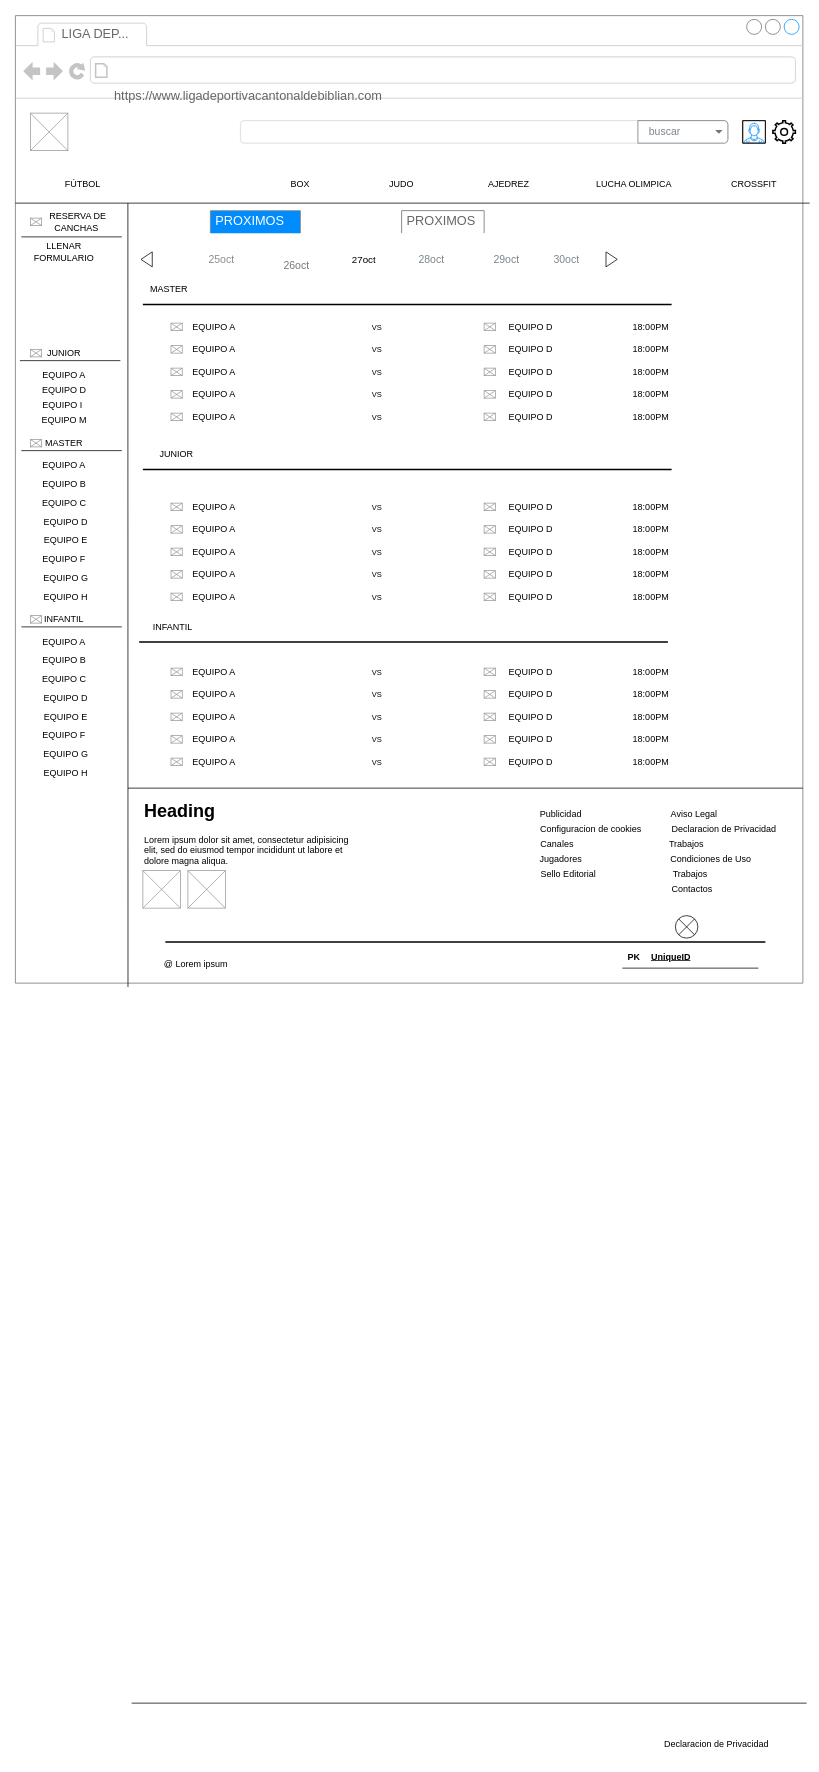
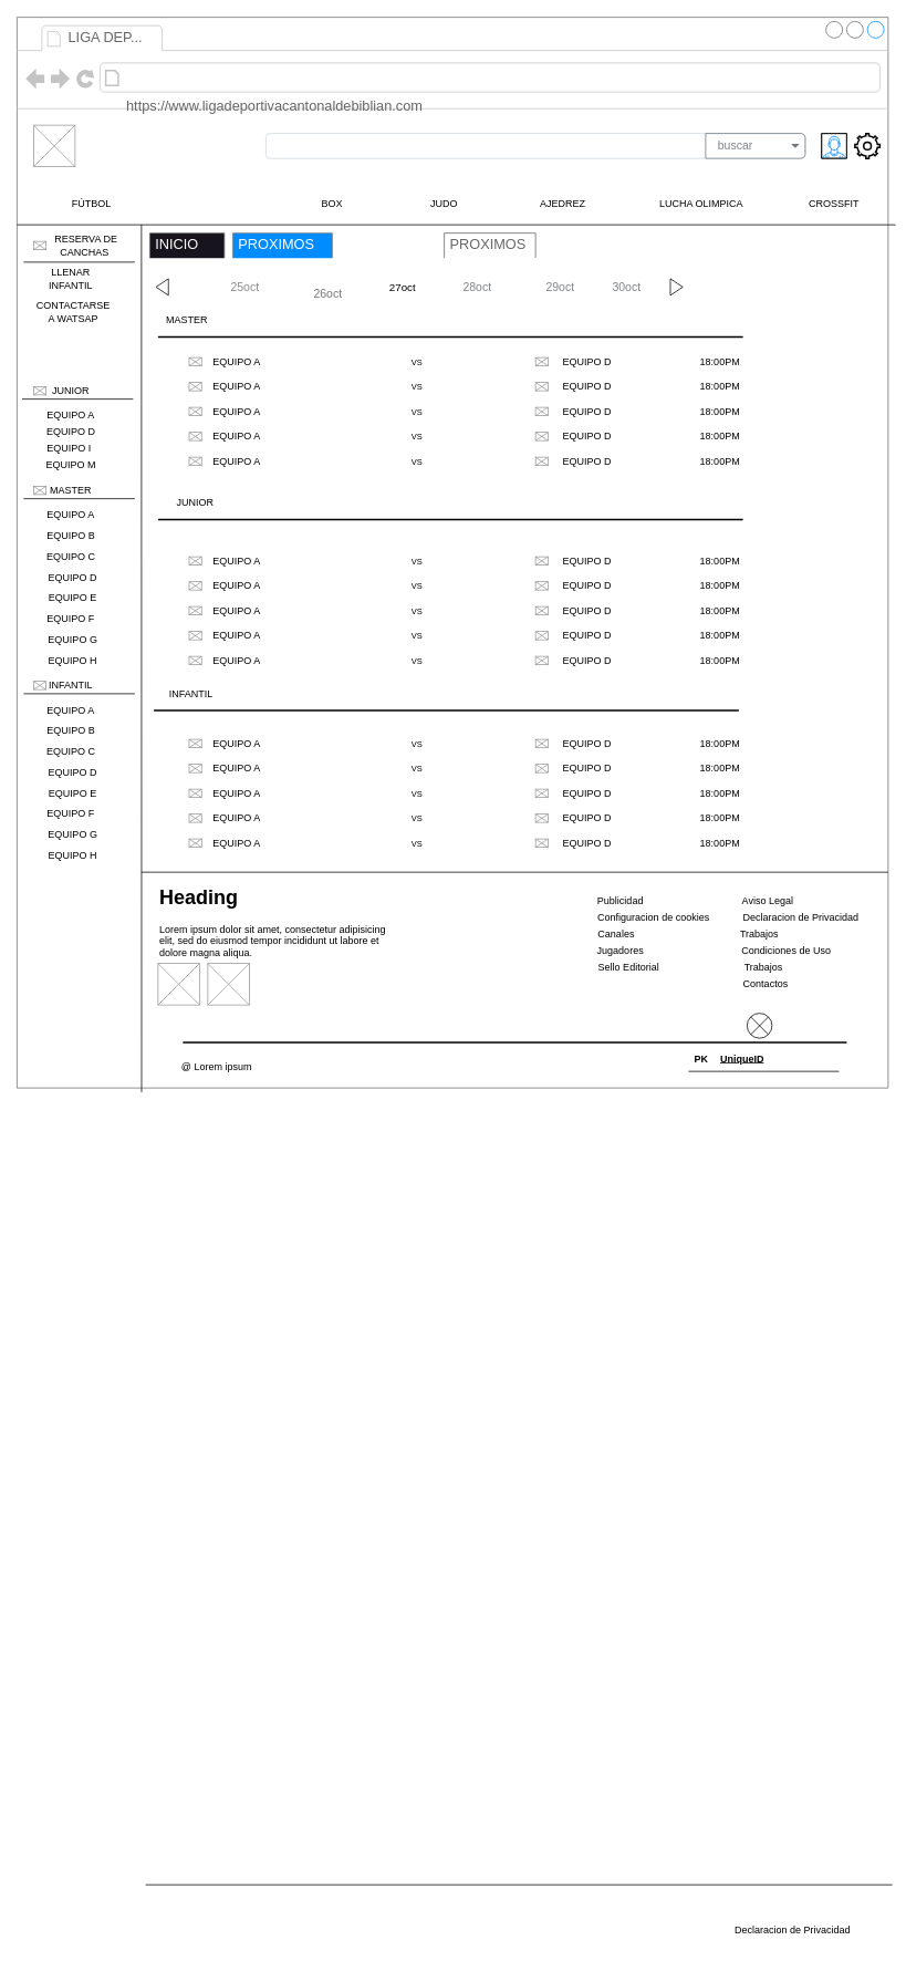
+ <mxCell id="27" value="INICIO" style="strokeWidth=1;shadow=0;dashed=0;align=center;html=1;shape=mxgraph.mockup.forms.uRect;fontSize=17;fontColor=#ffffff;align=left;spacingLeft=5;strokeColor=#6e6e6e;fillColor=#18141d;" parent="2" vertex="1"><mxGeometry x="160" y="260" width="90" height="30" as="geometry" /></mxCell>
- <mxCell id="45" value="LLENAR FORMULARIO" style="text;html=1;align=center;verticalAlign=middle;whiteSpace=wrap;rounded=0;" parent="2" vertex="1"><mxGeometry x="35" y="300" width="60" height="30" as="geometry" /></mxCell>
+ <mxCell id="45" value="LLENAR INFANTIL" style="text;html=1;align=center;verticalAlign=middle;whiteSpace=wrap;rounded=0;" parent="2" vertex="1"><mxGeometry x="35" y="300" width="60" height="30" as="geometry" /></mxCell>
+ <mxCell id="46" value="CONTACTARSE A WATSAP" style="text;html=1;align=center;verticalAlign=middle;whiteSpace=wrap;rounded=0;" vertex="1" parent="2"><mxGeometry x="37.5" y="340" width="60" height="30" as="geometry" /></mxCell>
